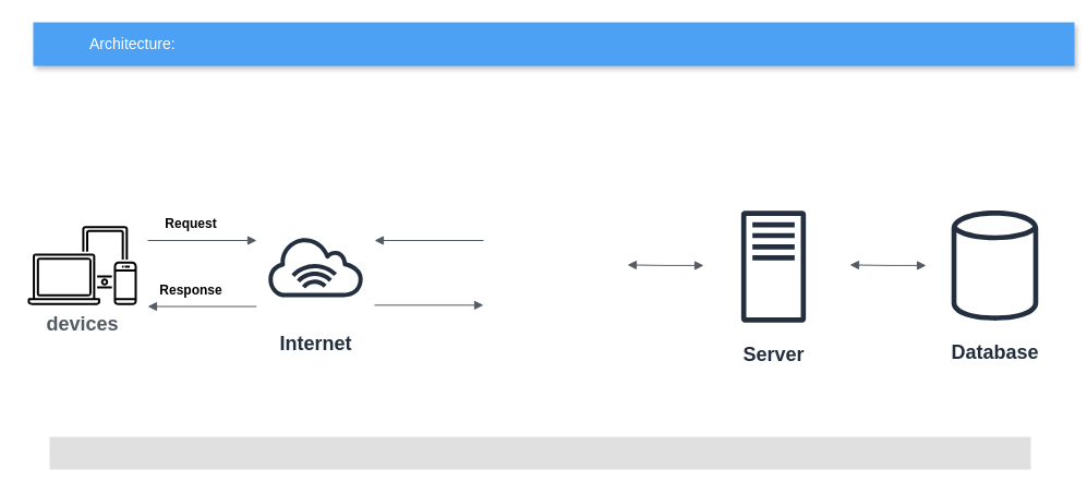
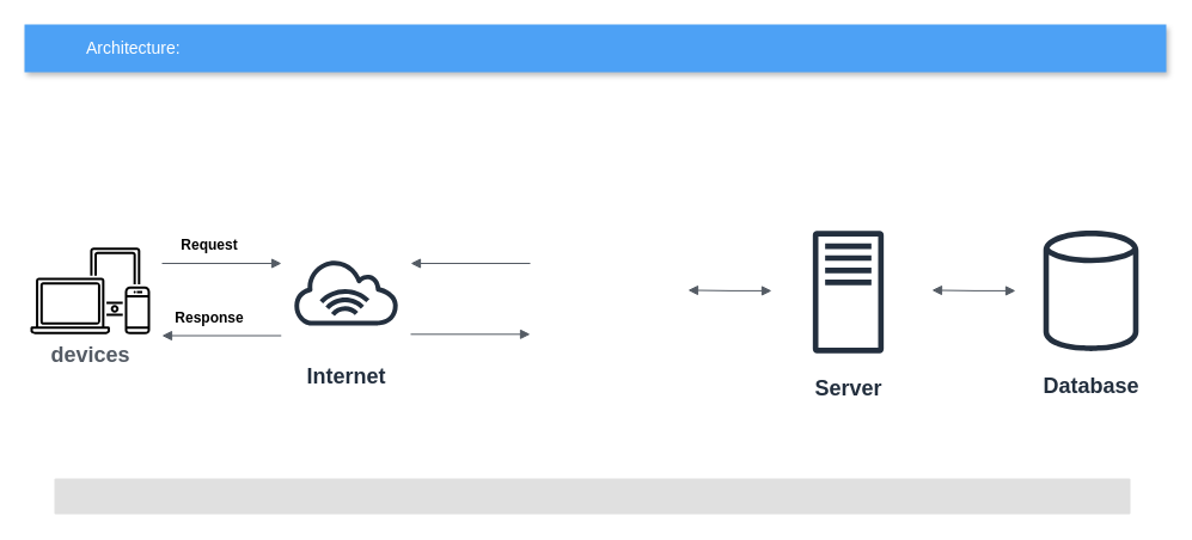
- <mxCell id="2" value="Architecture:" style="fillColor=#4DA1F5;strokeColor=none;shadow=1;gradientColor=none;fontSize=14;align=left;spacingLeft=50;fontColor=#ffffff;html=1;" parent="1" vertex="1"><mxGeometry x="30" y="20" width="955" height="40" as="geometry" /></mxCell>
+ <mxCell id="2" value="Architecture:" style="fillColor=#4DA1F5;strokeColor=none;shadow=1;gradientColor=none;fontSize=14;align=left;spacingLeft=50;fontColor=#ffffff;html=1;" parent="1" vertex="1"><mxGeometry x="20" y="20" width="955" height="40" as="geometry" /></mxCell>
